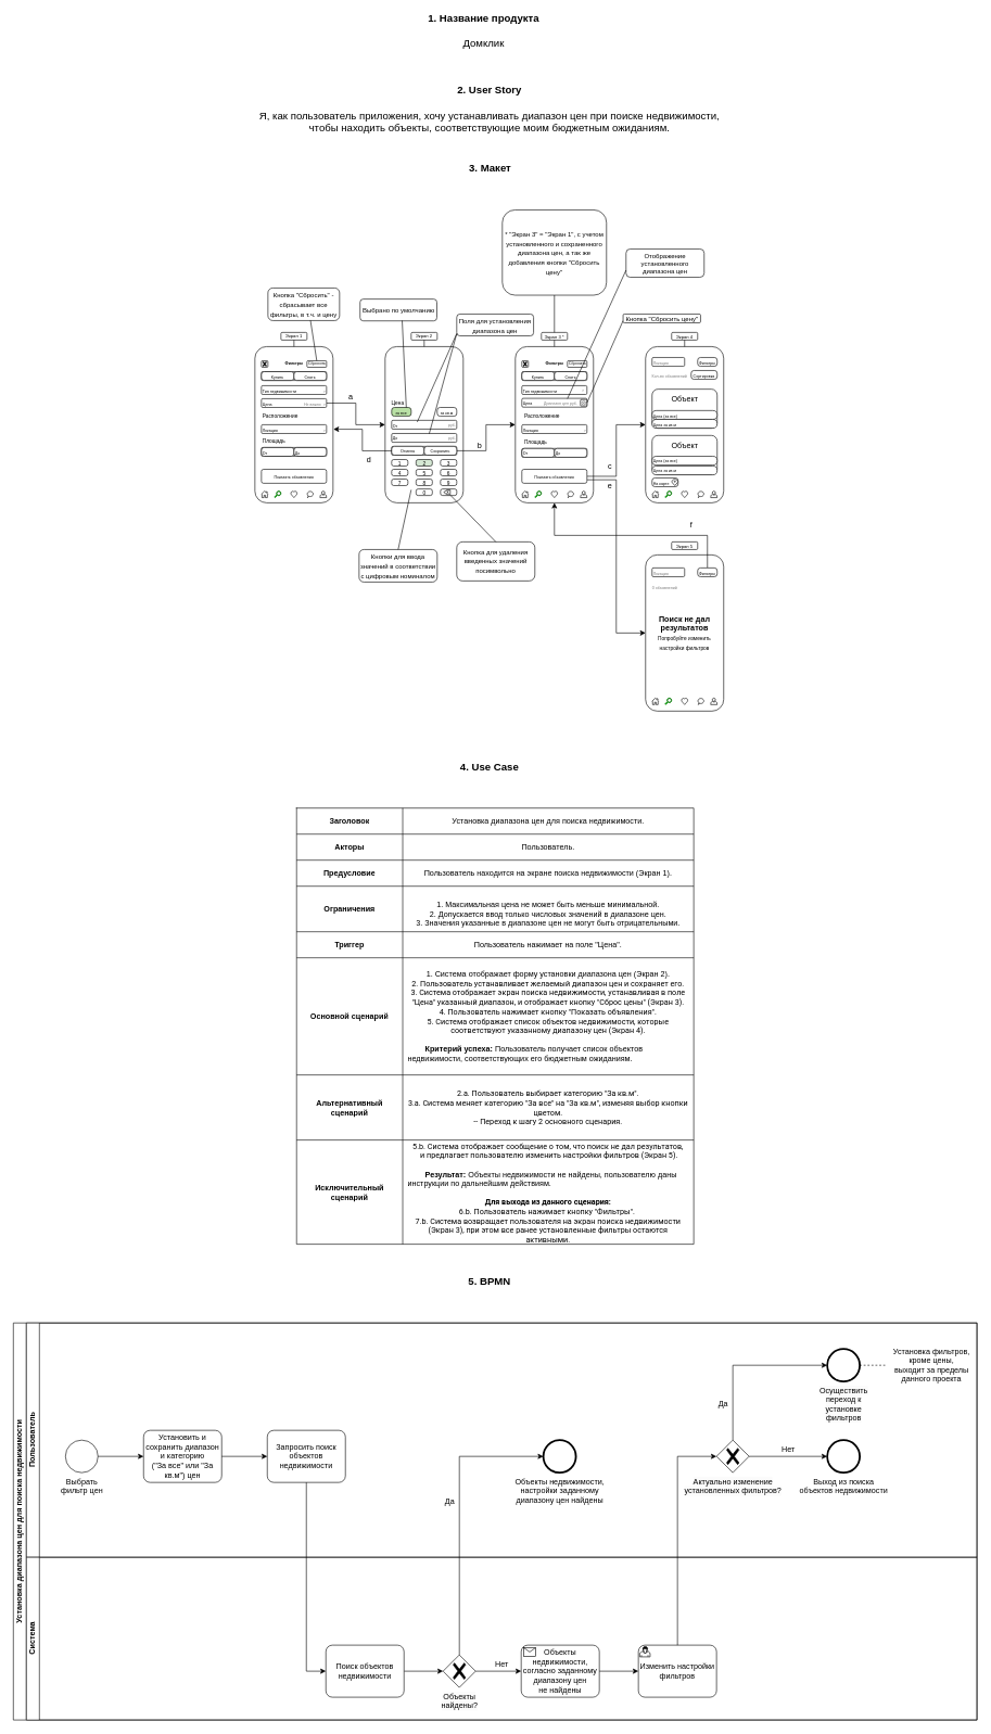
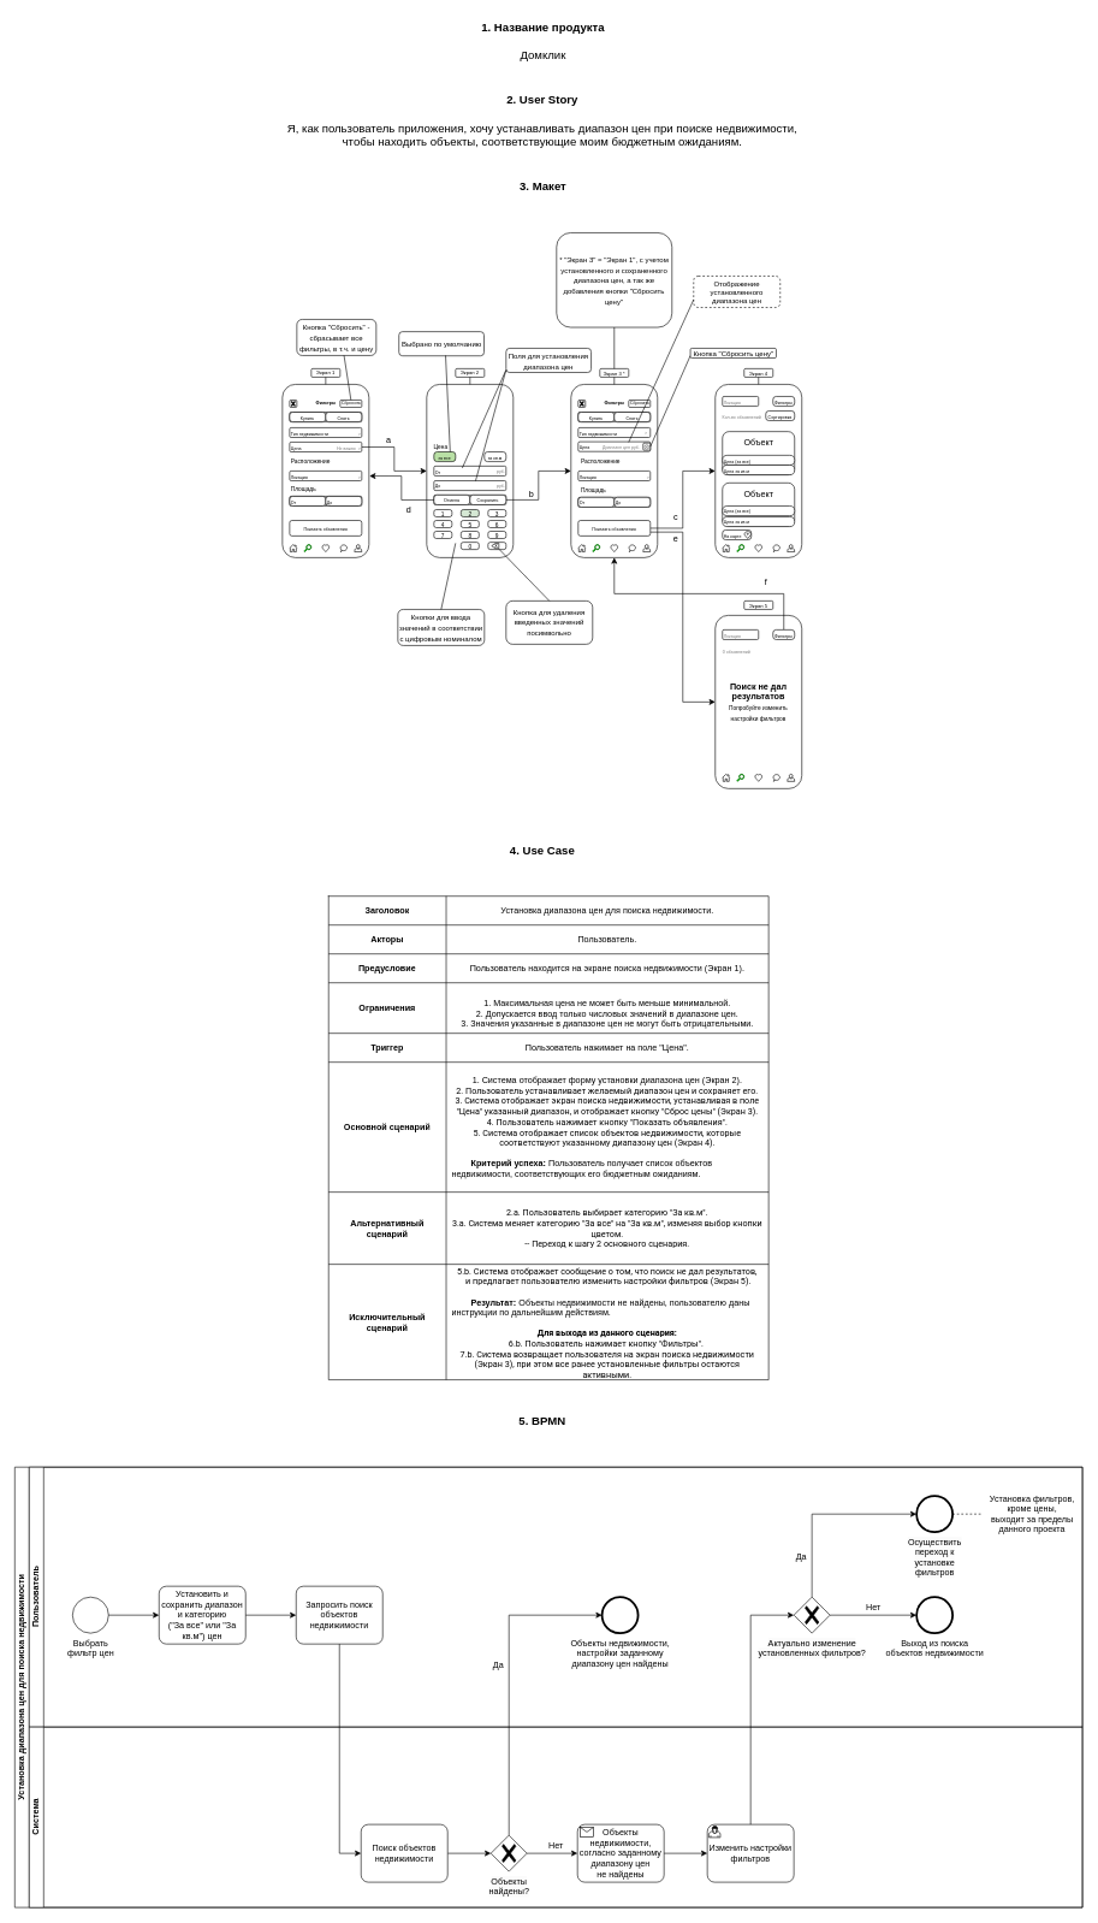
- <mxCell id="172" value="&lt;b style=&quot;font-size: 16px;&quot;&gt;&lt;font style=&quot;font-size: 16px;&quot;&gt;1. Название продукта&lt;/font&gt;&lt;/b&gt;&lt;div&gt;&lt;font size=&quot;1&quot;&gt;&lt;b&gt;&lt;br&gt;&lt;/b&gt;&lt;/font&gt;&lt;div style=&quot;font-size: 16px;&quot;&gt;&lt;font style=&quot;font-size: 16px;&quot;&gt;Домклик&lt;/font&gt;&lt;/div&gt;&lt;/div&gt;" style="text;html=1;align=center;verticalAlign=middle;resizable=0;points=[];autosize=1;strokeColor=none;fillColor=none;fontSize=16;" parent="1" vertex="1"><mxGeometry x="647" y="12" width="190" height="70" as="geometry" /></mxCell>
+ <mxCell id="172" value="&lt;b style=&quot;font-size: 16px;&quot;&gt;&lt;font style=&quot;font-size: 16px;&quot;&gt;1. Название продукта&lt;/font&gt;&lt;/b&gt;&lt;div&gt;&lt;font size=&quot;1&quot;&gt;&lt;b&gt;&lt;br&gt;&lt;/b&gt;&lt;/font&gt;&lt;div style=&quot;font-size: 16px;&quot;&gt;&lt;font style=&quot;font-size: 16px;&quot;&gt;Домклик&lt;/font&gt;&lt;/div&gt;&lt;/div&gt;" style="text;html=1;align=center;verticalAlign=middle;resizable=0;points=[];autosize=1;strokeColor=none;fillColor=none;fontSize=16;" parent="1" vertex="1"><mxGeometry x="657" y="22" width="190" height="70" as="geometry" /></mxCell>
- <mxCell id="114" value="&lt;span style=&quot;font-size: 10px;&quot;&gt;Отображение установленного диапазона цен&lt;/span&gt;" style="rounded=1;whiteSpace=wrap;html=1;align=center;fontSize=10;" parent="1" vertex="1"><mxGeometry x="961" y="382" width="120" height="43.5" as="geometry" /></mxCell>
+ <mxCell id="114" value="&lt;span style=&quot;font-size: 10px;&quot;&gt;Отображение установленного диапазона цен&lt;/span&gt;" style="rounded=1;whiteSpace=wrap;html=1;align=center;fontSize=10;dashed=1;" parent="1" vertex="1"><mxGeometry x="961" y="382" width="120" height="43.5" as="geometry" /></mxCell>
